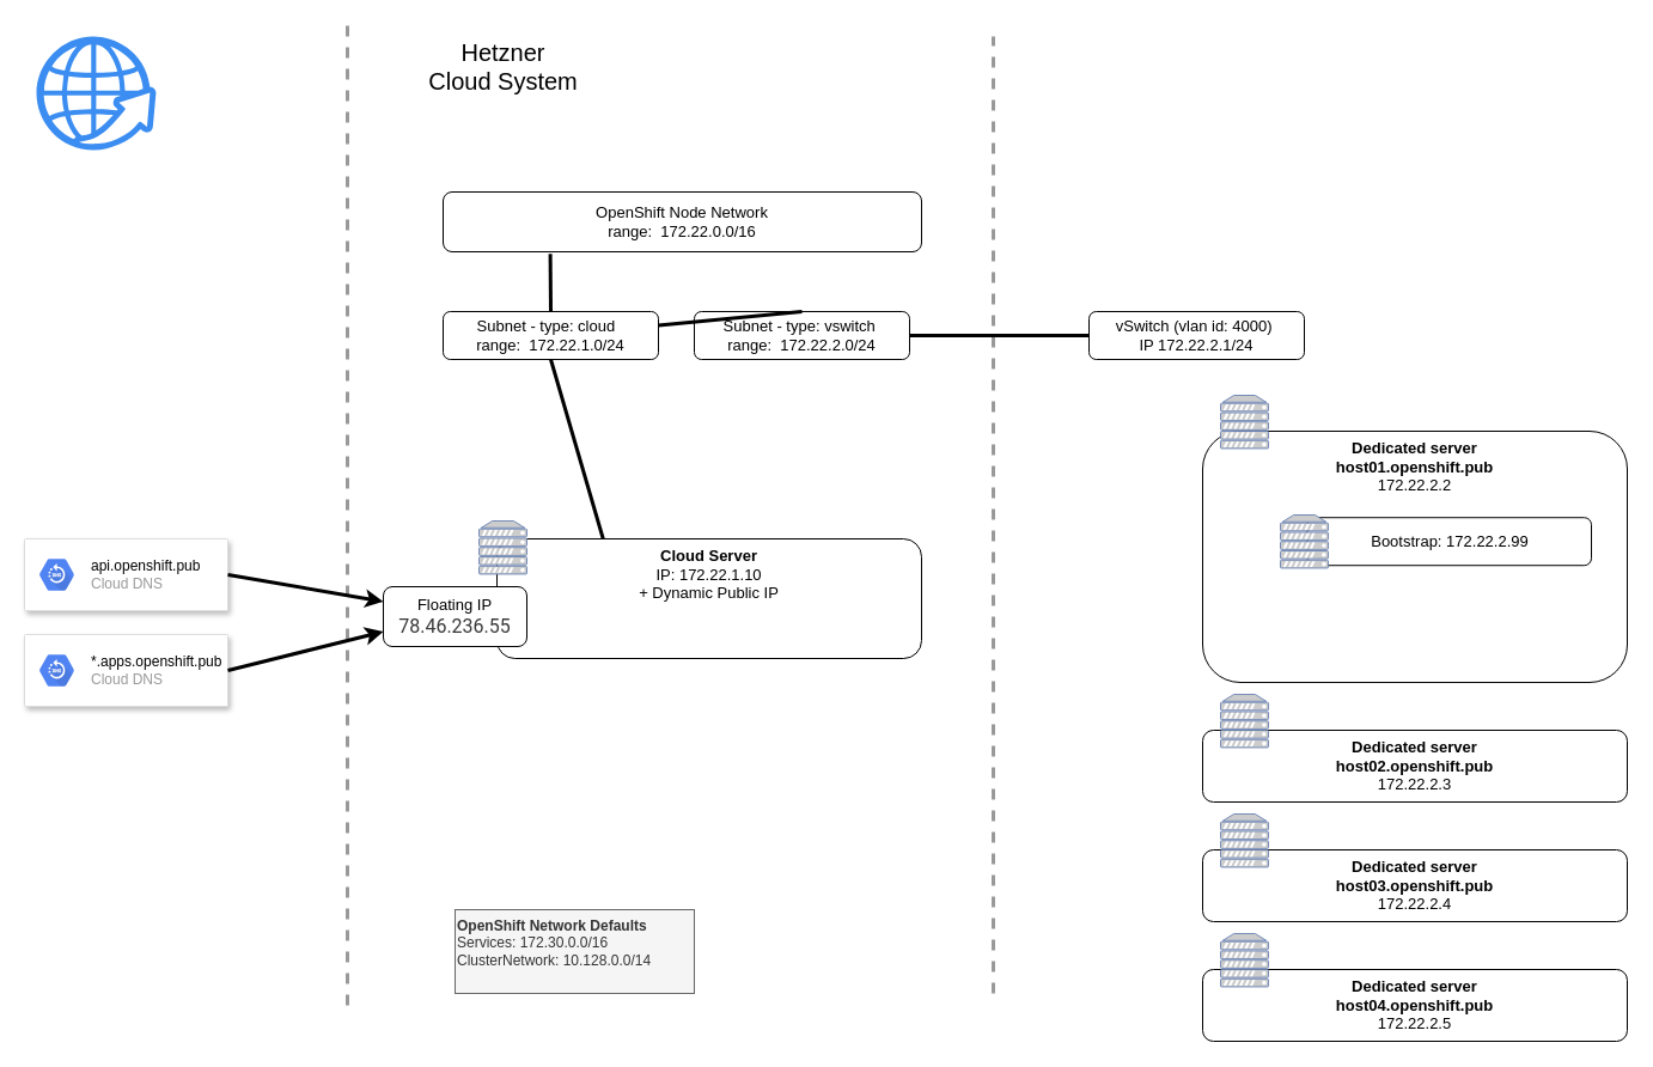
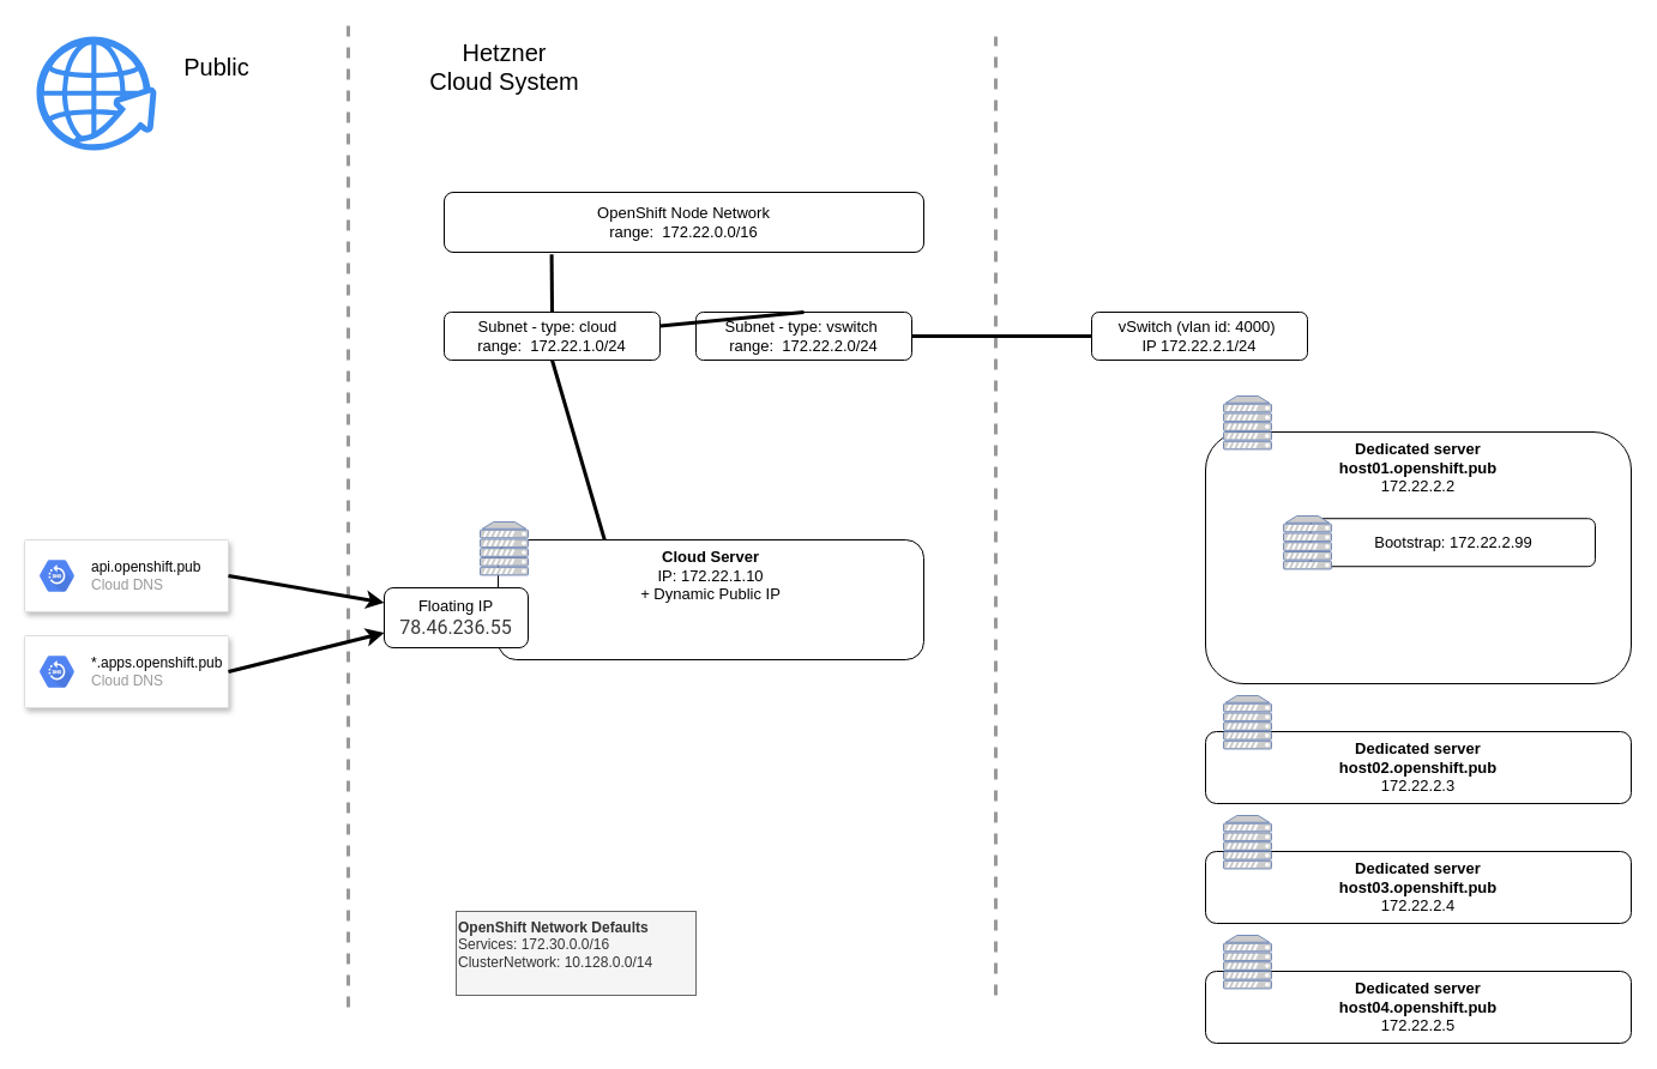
+ <mxCell id="13" value="Public" style="text;html=1;align=center;verticalAlign=middle;resizable=0;points=[];autosize=1;fontSize=20;" parent="1" vertex="1"><mxGeometry x="145" y="40" width="70" height="30" as="geometry" /></mxCell>
